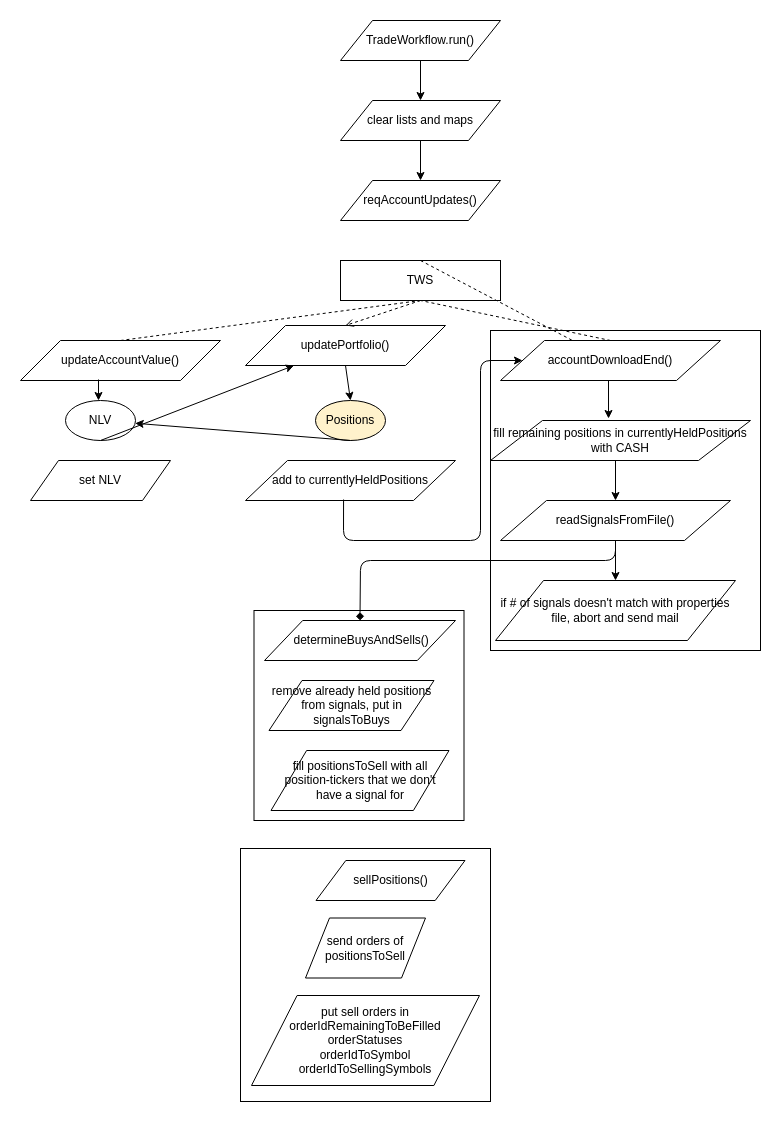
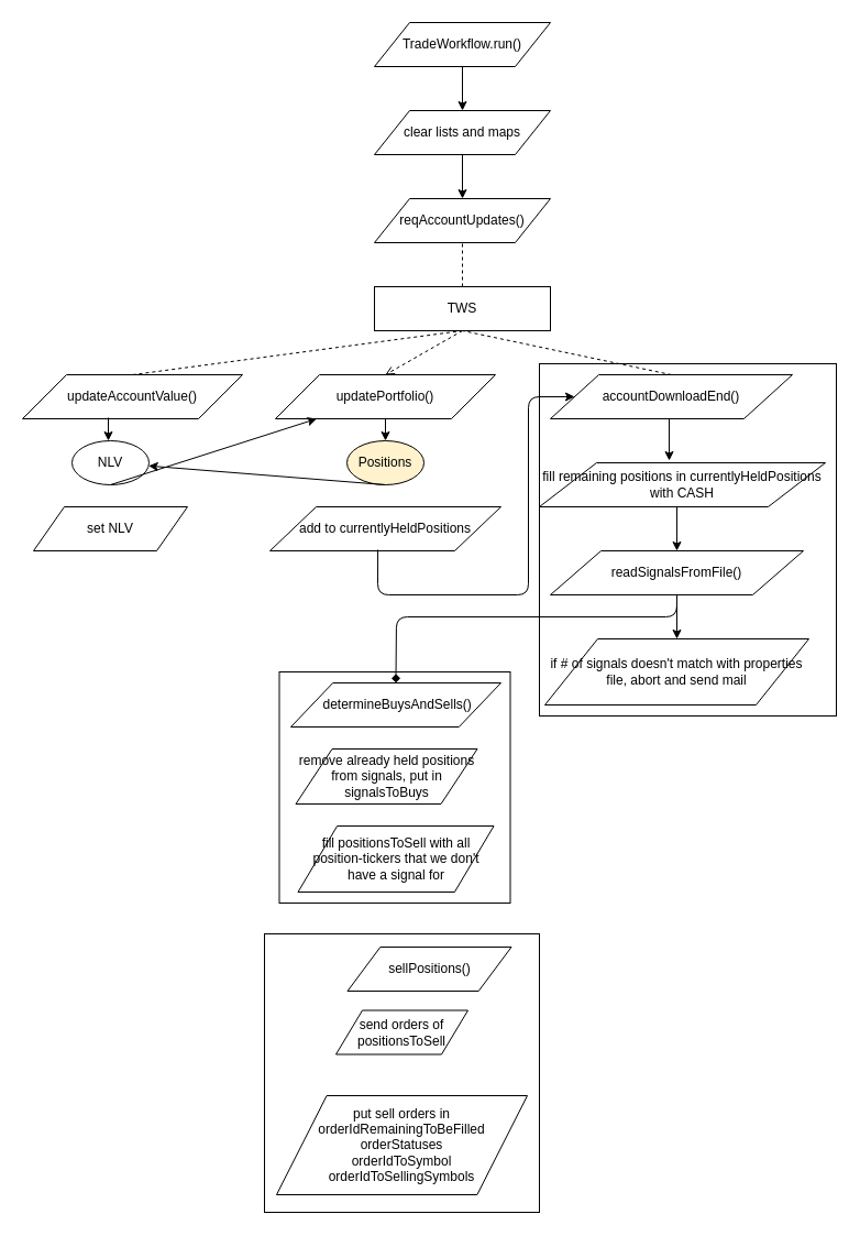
- <mxCell id="14" value="" style="endArrow=none;dashed=1;html=1;exitX=0.5;exitY=0;exitDx=0;exitDy=0;" edge="1" parent="1" source="13" target="18"><mxGeometry width="50" height="50" relative="1" as="geometry"><mxPoint x="-10" y="590" as="sourcePoint" /><mxPoint x="40" y="540" as="targetPoint" /></mxGeometry></mxCell>
+ <mxCell id="14" value="" style="endArrow=none;dashed=1;html=1;entryX=0.5;entryY=1;entryDx=0;entryDy=0;exitX=0.5;exitY=0;exitDx=0;exitDy=0;" edge="1" parent="1" source="13" target="7"><mxGeometry width="50" height="50" relative="1" as="geometry"><mxPoint x="-10" y="590" as="sourcePoint" /><mxPoint x="40" y="540" as="targetPoint" /></mxGeometry></mxCell>
- <mxCell id="11" value="&lt;div&gt;updatePortfolio()&lt;/div&gt;" style="shape=parallelogram;perimeter=parallelogramPerimeter;whiteSpace=wrap;html=1;" vertex="1" parent="1"><mxGeometry x="245" y="325" width="200" height="40" as="geometry" /></mxCell>
+ <mxCell id="11" value="&lt;div&gt;updatePortfolio()&lt;/div&gt;" style="shape=parallelogram;perimeter=parallelogramPerimeter;whiteSpace=wrap;html=1;" vertex="1" parent="1"><mxGeometry x="250" y="340" width="200" height="40" as="geometry" /></mxCell>
- <mxCell id="39" value="send orders of positionsToSell" style="shape=parallelogram;perimeter=parallelogramPerimeter;whiteSpace=wrap;html=1;fillColor=none;" vertex="1" parent="1"><mxGeometry x="305" y="917.5" width="120" height="60" as="geometry" /></mxCell>
+ <mxCell id="39" value="send orders of positionsToSell" style="shape=parallelogram;perimeter=parallelogramPerimeter;whiteSpace=wrap;html=1;fillColor=none;" vertex="1" parent="1"><mxGeometry x="305" y="917.5" width="120" height="40" as="geometry" /></mxCell>
